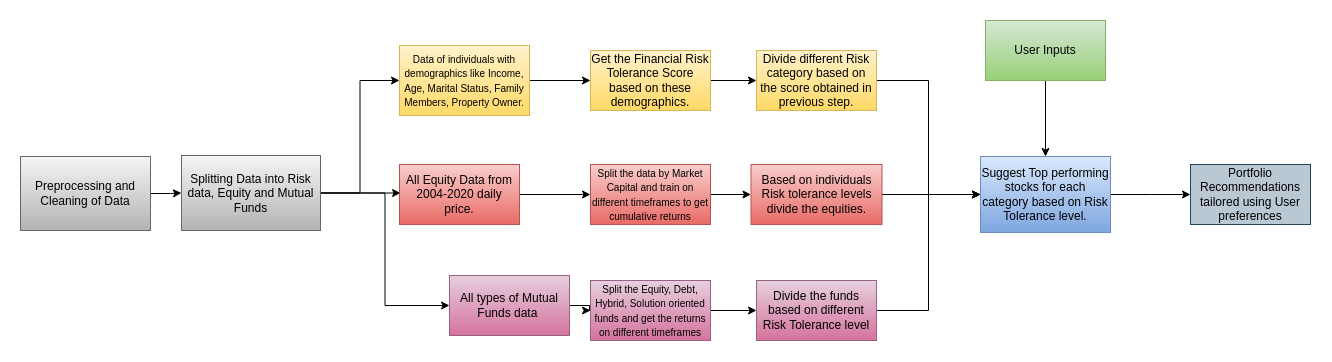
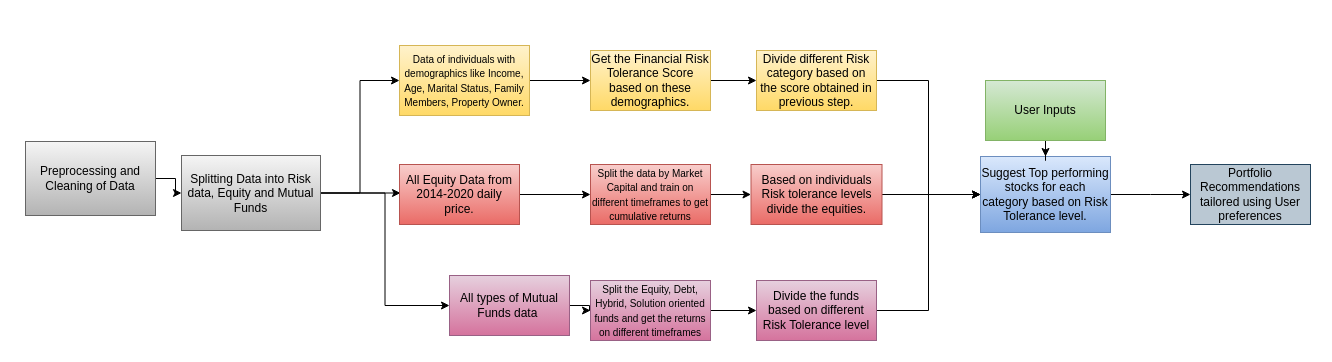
- <mxCell id="29" value="User Inputs" style="rounded=0;whiteSpace=wrap;html=1;fillColor=#d5e8d4;gradientColor=#97d077;strokeColor=#82b366;" vertex="1" parent="1"><mxGeometry x="985" y="20" width="120" height="60" as="geometry" /></mxCell>
+ <mxCell id="29" value="User Inputs" style="rounded=0;whiteSpace=wrap;html=1;fillColor=#d5e8d4;gradientColor=#97d077;strokeColor=#82b366;" vertex="1" parent="1"><mxGeometry x="985" y="80" width="120" height="60" as="geometry" /></mxCell>
- <mxCell id="3" value="Preprocessing and Cleaning of Data" style="rounded=0;whiteSpace=wrap;html=1;fillColor=#f5f5f5;gradientColor=#b3b3b3;strokeColor=#666666;" vertex="1" parent="1"><mxGeometry x="20" y="156" width="130" height="74" as="geometry" /></mxCell>
+ <mxCell id="3" value="Preprocessing and Cleaning of Data" style="rounded=0;whiteSpace=wrap;html=1;fillColor=#f5f5f5;gradientColor=#b3b3b3;strokeColor=#666666;" vertex="1" parent="1"><mxGeometry x="25" y="141" width="130" height="74" as="geometry" /></mxCell>
- <mxCell id="15" value="All Equity Data from 2004-2020 daily price." style="rounded=0;whiteSpace=wrap;html=1;fillColor=#f8cecc;gradientColor=#ea6b66;strokeColor=#b85450;" vertex="1" parent="1"><mxGeometry x="399" y="164" width="120" height="60" as="geometry" /></mxCell>
+ <mxCell id="15" value="All Equity Data from 2014-2020 daily price." style="rounded=0;whiteSpace=wrap;html=1;fillColor=#f8cecc;gradientColor=#ea6b66;strokeColor=#b85450;" vertex="1" parent="1"><mxGeometry x="399" y="164" width="120" height="60" as="geometry" /></mxCell>
